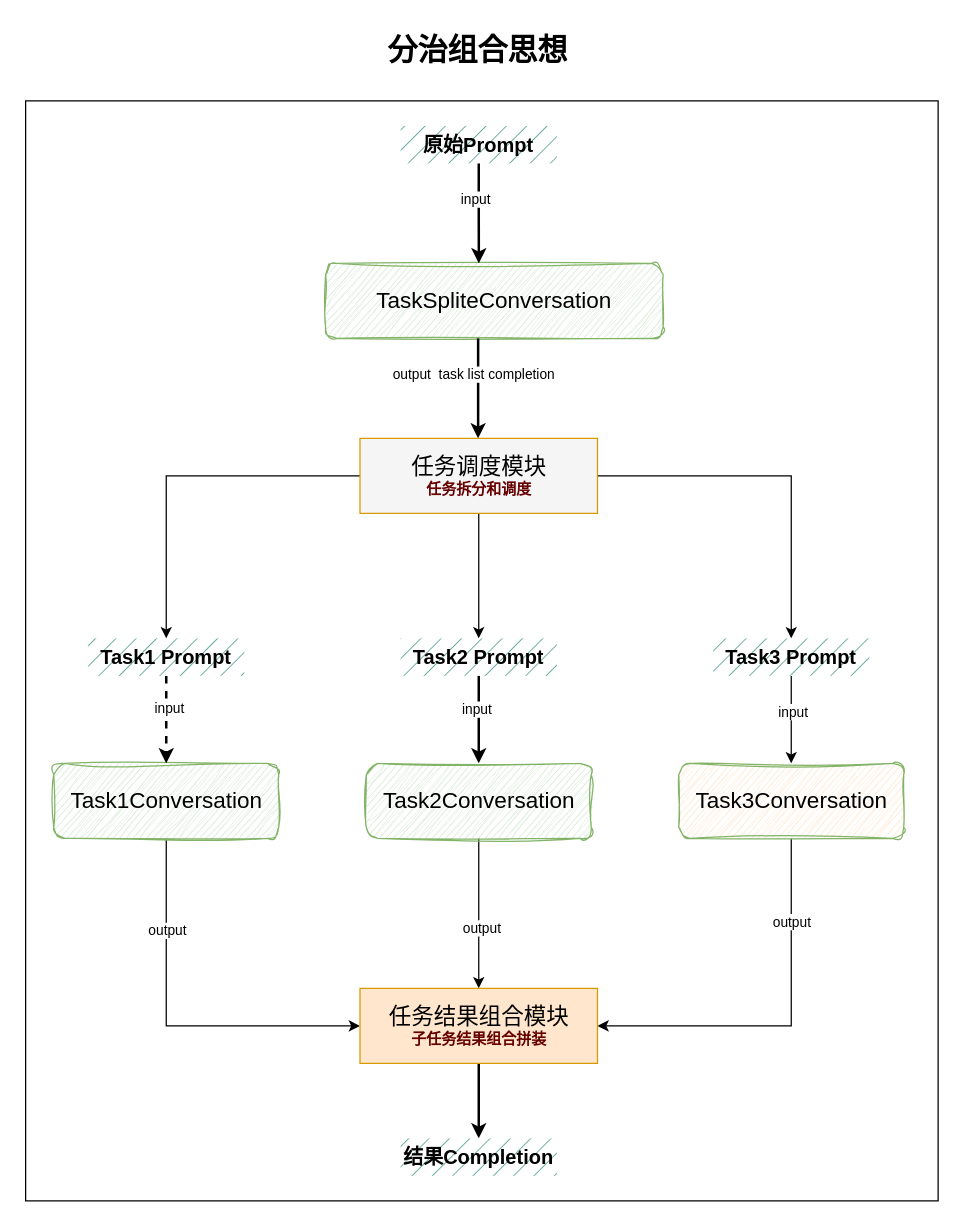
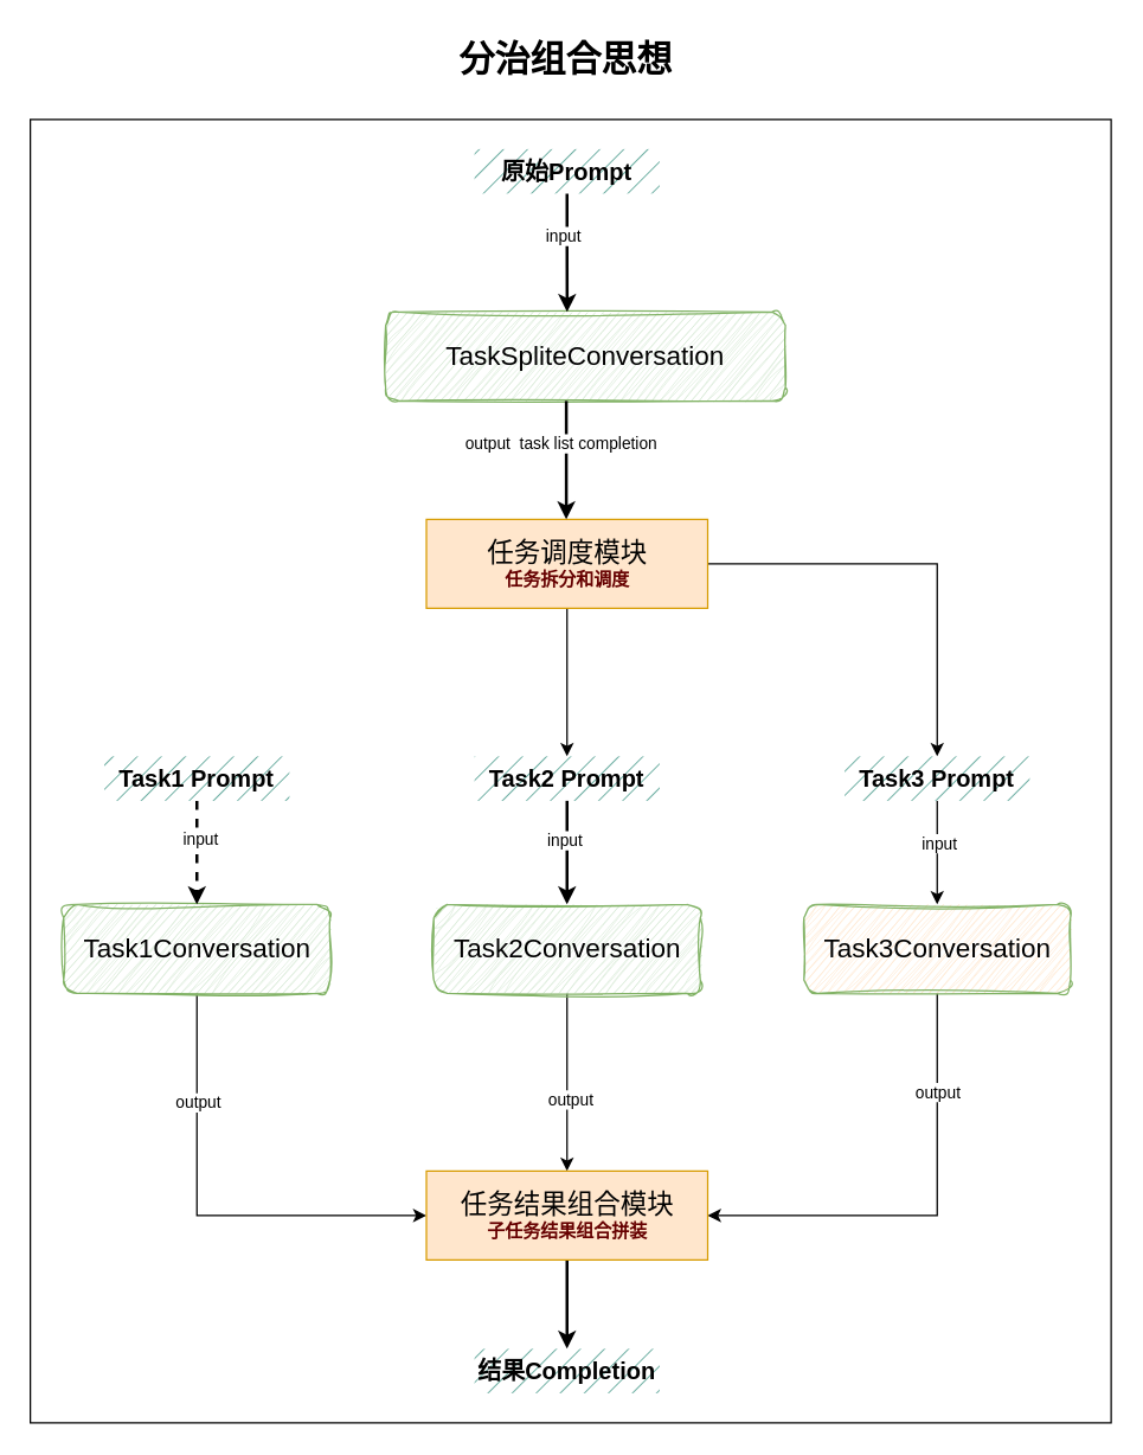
- <mxCell id="13" style="edgeStyle=orthogonalEdgeStyle;rounded=0;orthogonalLoop=1;jettySize=auto;html=1;" edge="1" parent="1" source="16" target="21"><mxGeometry relative="1" as="geometry" /></mxCell>
- <mxCell id="16" value="&lt;font style=&quot;&quot;&gt;&lt;span style=&quot;font-size: 18px;&quot;&gt;任务调度模块&lt;/span&gt;&lt;br&gt;&lt;font color=&quot;#660000&quot; style=&quot;font-size: 12px;&quot;&gt;&lt;b&gt;任务拆分和调度&lt;/b&gt;&lt;/font&gt;&lt;br&gt;&lt;/font&gt;" style="rounded=0;whiteSpace=wrap;html=1;fillColor=#f5f5f5;strokeColor=#d79b00;" vertex="1" parent="1"><mxGeometry x="287.5" y="350" width="190" height="60" as="geometry" /></mxCell>
+ <mxCell id="16" value="&lt;font style=&quot;&quot;&gt;&lt;span style=&quot;font-size: 18px;&quot;&gt;任务调度模块&lt;/span&gt;&lt;br&gt;&lt;font color=&quot;#660000&quot; style=&quot;font-size: 12px;&quot;&gt;&lt;b&gt;任务拆分和调度&lt;/b&gt;&lt;/font&gt;&lt;br&gt;&lt;/font&gt;" style="rounded=0;whiteSpace=wrap;html=1;fillColor=#ffe6cc;strokeColor=#d79b00;" vertex="1" parent="1"><mxGeometry x="287.5" y="350" width="190" height="60" as="geometry" /></mxCell>
